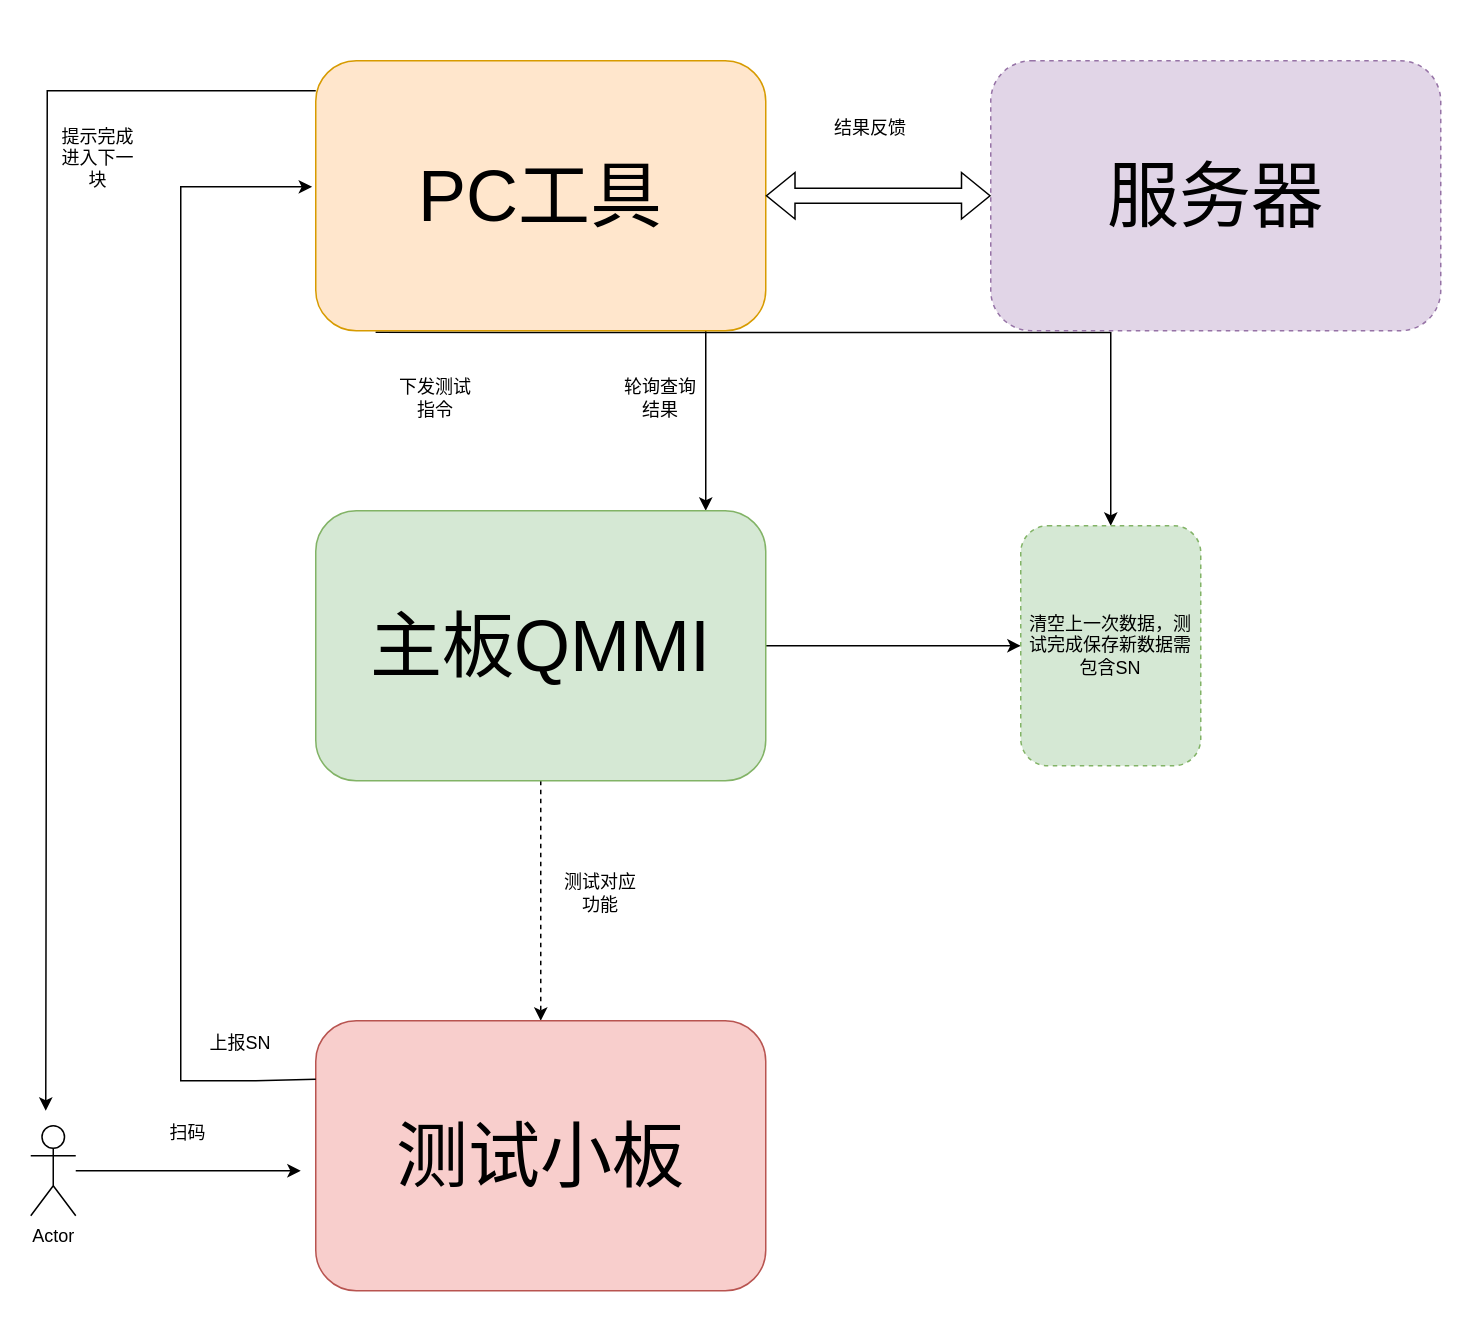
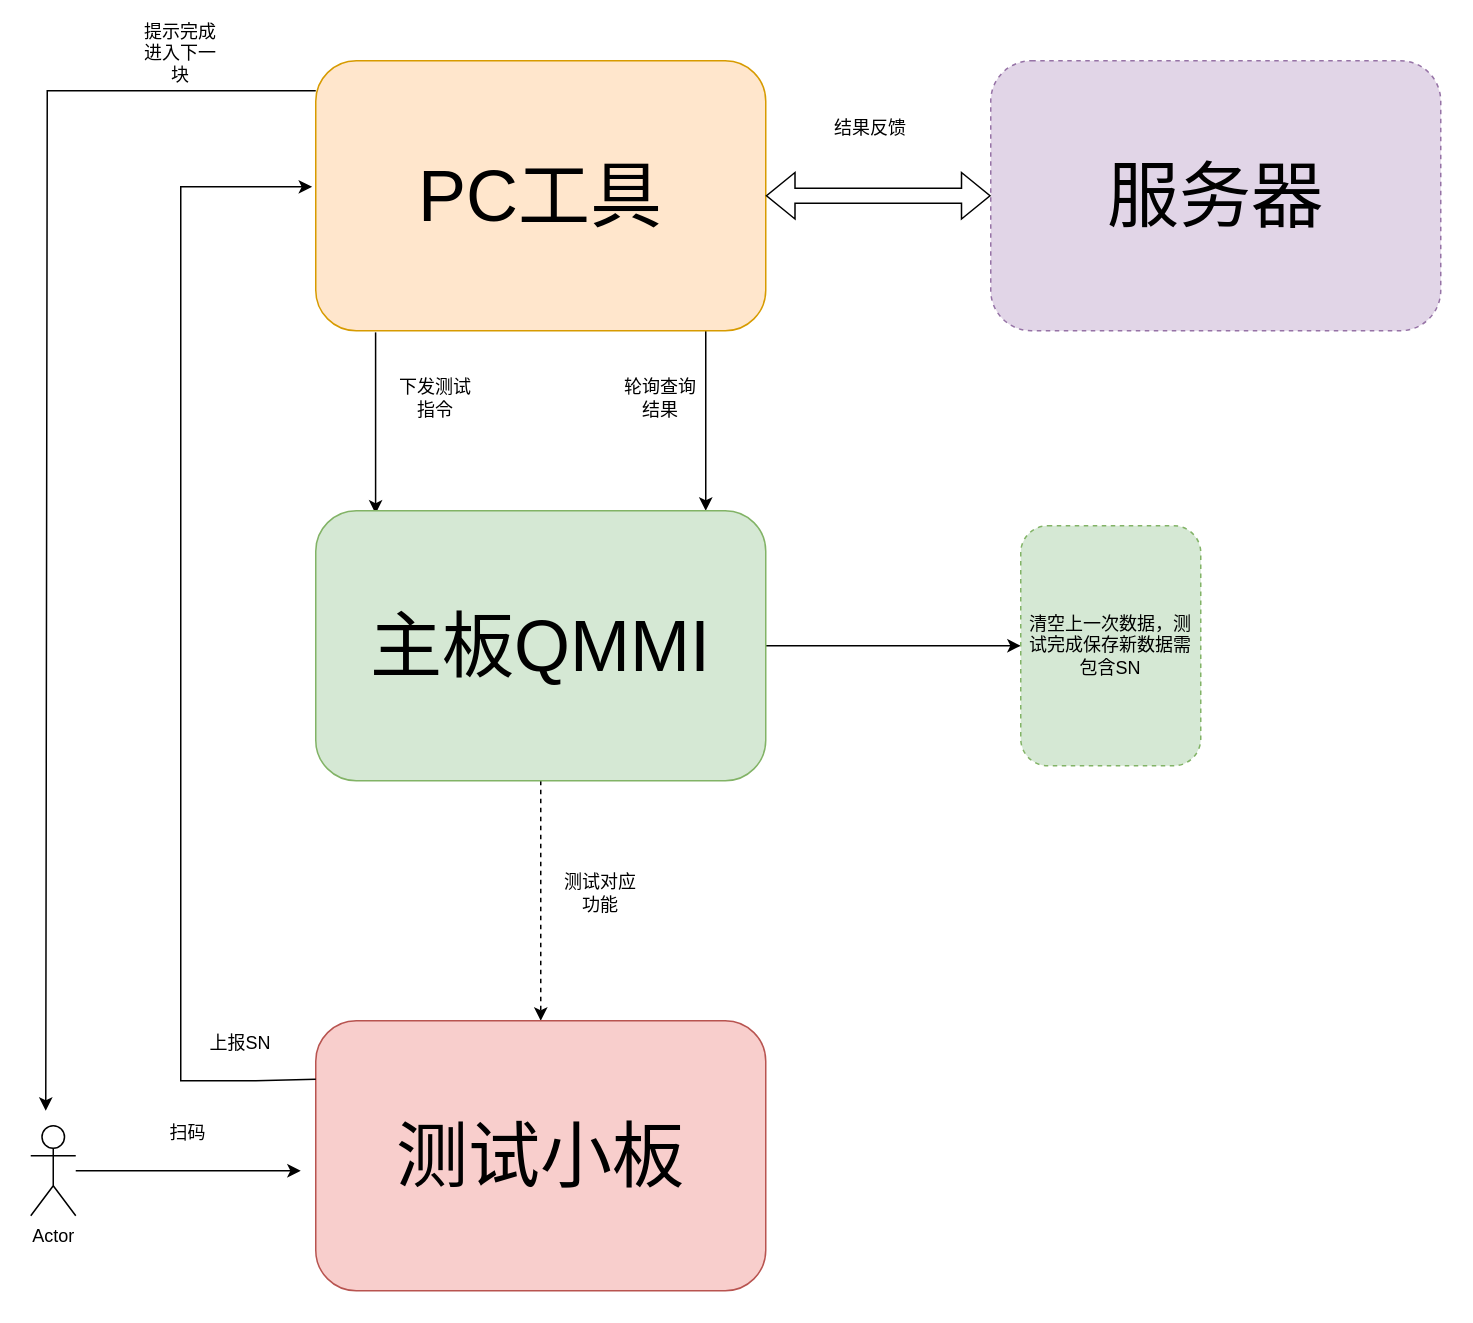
- <mxCell id="21" value="提示完成进入下一块" style="text;html=1;align=center;verticalAlign=middle;whiteSpace=wrap;rounded=0;" vertex="1" parent="1"><mxGeometry x="35" y="90" width="60" height="30" as="geometry" /></mxCell>
+ <mxCell id="21" value="提示完成进入下一块" style="text;html=1;align=center;verticalAlign=middle;whiteSpace=wrap;rounded=0;" vertex="1" parent="1"><mxGeometry x="90" y="20" width="60" height="30" as="geometry" /></mxCell>
- <mxCell id="2" style="edgeStyle=orthogonalEdgeStyle;rounded=0;orthogonalLoop=1;jettySize=auto;html=1;exitX=0.133;exitY=1.006;exitDx=0;exitDy=0;exitPerimeter=0;" edge="1" parent="1" source="5" target="22"><mxGeometry relative="1" as="geometry" /></mxCell>
+ <mxCell id="2" style="edgeStyle=orthogonalEdgeStyle;rounded=0;orthogonalLoop=1;jettySize=auto;html=1;exitX=0.133;exitY=1.006;exitDx=0;exitDy=0;exitPerimeter=0;entryX=0.133;entryY=0.011;entryDx=0;entryDy=0;entryPerimeter=0;" edge="1" parent="1" source="5" target="8"><mxGeometry relative="1" as="geometry" /></mxCell>
